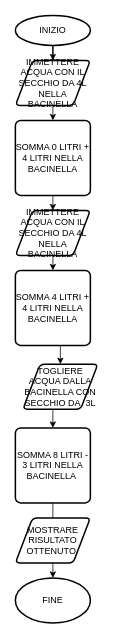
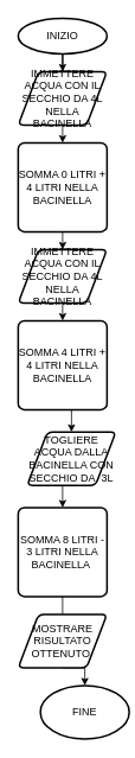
- <mxCell id="18" value="FINE" style="strokeWidth=2;html=1;shape=mxgraph.flowchart.start_1;whiteSpace=wrap;" vertex="1" parent="1"><mxGeometry x="20" y="770" width="100" height="60" as="geometry" /></mxCell>
+ <mxCell id="18" value="FINE" style="strokeWidth=2;html=1;shape=mxgraph.flowchart.start_1;whiteSpace=wrap;" vertex="1" parent="1"><mxGeometry x="45" y="770" width="100" height="60" as="geometry" /></mxCell>
